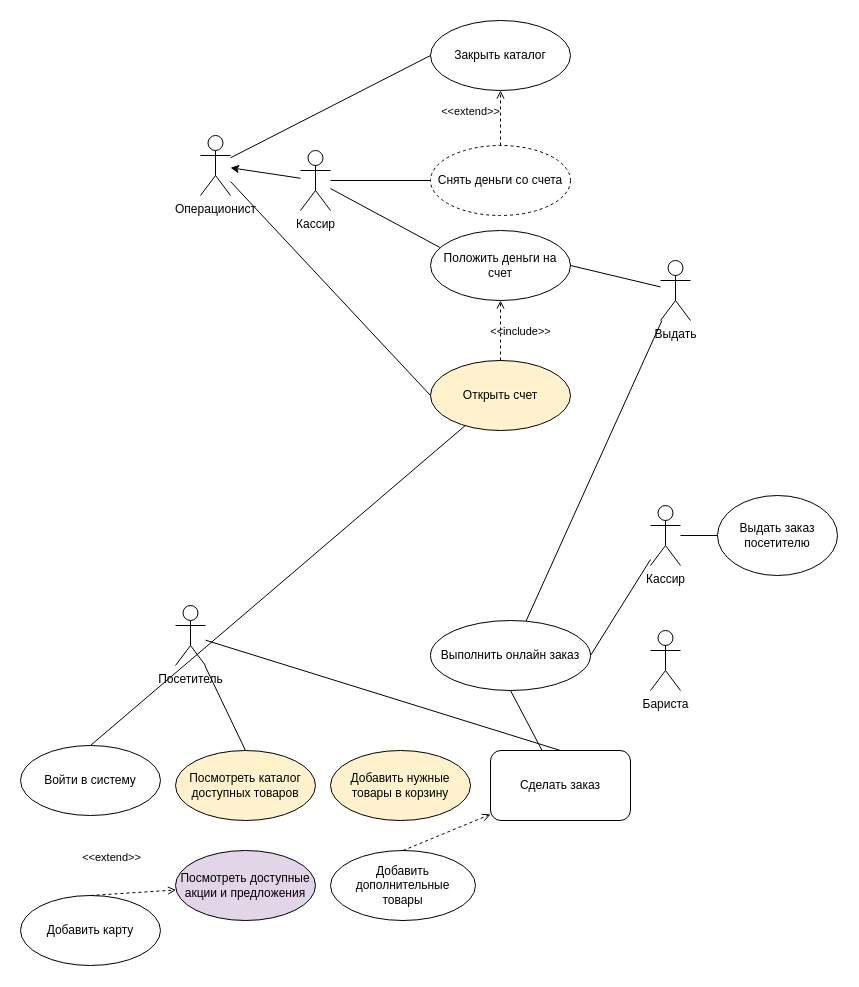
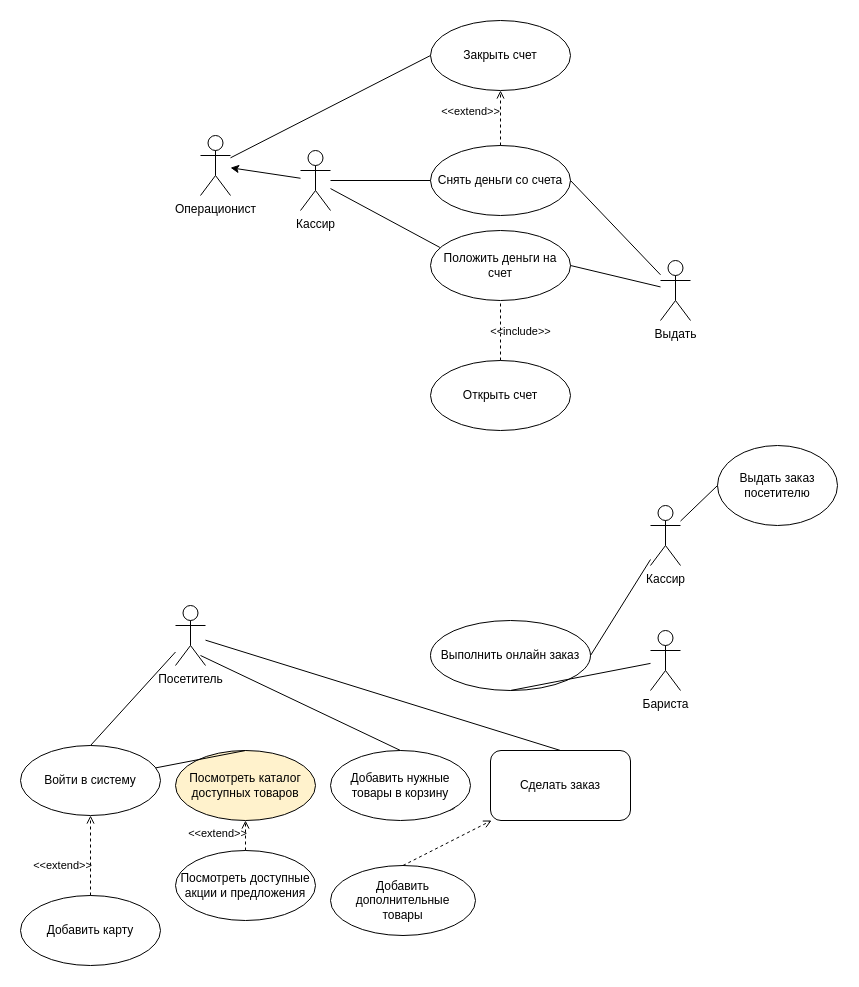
- <mxCell id="6" value="Закрыть каталог" style="ellipse;whiteSpace=wrap;html=1;" parent="1" vertex="1"><mxGeometry x="430" y="20" width="140" height="70" as="geometry" /></mxCell>
+ <mxCell id="6" value="Закрыть счет" style="ellipse;whiteSpace=wrap;html=1;" parent="1" vertex="1"><mxGeometry x="430" y="20" width="140" height="70" as="geometry" /></mxCell>
- <mxCell id="8" value="Снять деньги со счета" style="ellipse;whiteSpace=wrap;html=1;dashed=1;" parent="1" vertex="1"><mxGeometry x="430" y="145" width="140" height="70" as="geometry" /></mxCell>
+ <mxCell id="8" value="Снять деньги со счета" style="ellipse;whiteSpace=wrap;html=1;" parent="1" vertex="1"><mxGeometry x="430" y="145" width="140" height="70" as="geometry" /></mxCell>
- <mxCell id="16" value="" style="endArrow=none;html=1;rounded=0;entryX=0;entryY=0.5;entryDx=0;entryDy=0;" parent="1" source="3" target="5" edge="1"><mxGeometry width="50" height="50" relative="1" as="geometry"><mxPoint x="490" y="320" as="sourcePoint" /><mxPoint x="540" y="270" as="targetPoint" /></mxGeometry></mxCell>
- <mxCell id="15" value="&amp;lt;&amp;lt;include&amp;gt;&amp;gt;" style="html=1;verticalAlign=bottom;labelBackgroundColor=none;endArrow=open;endFill=0;dashed=1;rounded=0;exitX=0.5;exitY=0;exitDx=0;exitDy=0;" parent="1" source="5" target="7" edge="1"><mxGeometry x="-0.333" y="-20" width="160" relative="1" as="geometry"><mxPoint x="430" y="290" as="sourcePoint" /><mxPoint x="590" y="290" as="targetPoint" /><mxPoint as="offset" /></mxGeometry></mxCell>
+ <mxCell id="15" value="&amp;lt;&amp;lt;include&amp;gt;&amp;gt;" style="html=1;verticalAlign=bottom;labelBackgroundColor=none;endArrow=none;endFill=0;dashed=1;rounded=0;exitX=0.5;exitY=0;exitDx=0;exitDy=0;" parent="1" source="5" target="7" edge="1"><mxGeometry x="-0.333" y="-20" width="160" relative="1" as="geometry"><mxPoint x="430" y="290" as="sourcePoint" /><mxPoint x="590" y="290" as="targetPoint" /><mxPoint as="offset" /></mxGeometry></mxCell>
- <mxCell id="5" value="Открыть счет" style="ellipse;whiteSpace=wrap;html=1;fillColor=#fff2cc;" parent="1" vertex="1"><mxGeometry x="430" y="360" width="140" height="70" as="geometry" /></mxCell>
+ <mxCell id="5" value="Открыть счет" style="ellipse;whiteSpace=wrap;html=1;" parent="1" vertex="1"><mxGeometry x="430" y="360" width="140" height="70" as="geometry" /></mxCell>
- <mxCell id="12" value="" style="endArrow=none;html=1;rounded=0;" parent="1" source="2" target="24" edge="1"><mxGeometry width="50" height="50" relative="1" as="geometry"><mxPoint x="490" y="320" as="sourcePoint" /><mxPoint x="540" y="270" as="targetPoint" /></mxGeometry></mxCell>
+ <mxCell id="12" value="" style="endArrow=none;html=1;rounded=0;entryX=1;entryY=0.5;entryDx=0;entryDy=0;" parent="1" source="2" target="8" edge="1"><mxGeometry width="50" height="50" relative="1" as="geometry"><mxPoint x="490" y="320" as="sourcePoint" /><mxPoint x="540" y="270" as="targetPoint" /></mxGeometry></mxCell>
- <mxCell id="36" value="Выдать заказ посетителю" style="ellipse;whiteSpace=wrap;html=1;" vertex="1" parent="1"><mxGeometry x="717" y="495" width="120" height="80" as="geometry" /></mxCell>
+ <mxCell id="36" value="Выдать заказ посетителю" style="ellipse;whiteSpace=wrap;html=1;" vertex="1" parent="1"><mxGeometry x="717" y="445" width="120" height="80" as="geometry" /></mxCell>
- <mxCell id="28" value="" style="endArrow=none;html=1;rounded=0;exitX=0.5;exitY=0;exitDx=0;exitDy=0;" edge="1" parent="1" source="27" target="5"><mxGeometry width="50" height="50" relative="1" as="geometry"><mxPoint x="350" y="860" as="sourcePoint" /><mxPoint x="400" y="810" as="targetPoint" /></mxGeometry></mxCell>
+ <mxCell id="28" value="" style="endArrow=none;html=1;rounded=0;exitX=0.5;exitY=0;exitDx=0;exitDy=0;" edge="1" parent="1" source="27" target="18"><mxGeometry width="50" height="50" relative="1" as="geometry"><mxPoint x="350" y="860" as="sourcePoint" /><mxPoint x="400" y="810" as="targetPoint" /></mxGeometry></mxCell>
+ <mxCell id="34" value="" style="endArrow=none;html=1;rounded=0;entryX=0.833;entryY=0.833;entryDx=0;entryDy=0;entryPerimeter=0;exitX=0.5;exitY=0;exitDx=0;exitDy=0;" edge="1" parent="1" source="33" target="18"><mxGeometry width="50" height="50" relative="1" as="geometry"><mxPoint x="350" y="860" as="sourcePoint" /><mxPoint x="400" y="810" as="targetPoint" /></mxGeometry></mxCell>
- <mxCell id="30" value="" style="endArrow=none;html=1;rounded=0;exitX=0.5;exitY=0;exitDx=0;exitDy=0;" edge="1" parent="1" source="29" target="18"><mxGeometry width="50" height="50" relative="1" as="geometry"><mxPoint x="350" y="860" as="sourcePoint" /><mxPoint x="400" y="810" as="targetPoint" /></mxGeometry></mxCell>
+ <mxCell id="30" value="" style="endArrow=none;html=1;rounded=0;exitX=0.5;exitY=0;exitDx=0;exitDy=0;" edge="1" parent="1" source="29" target="27"><mxGeometry width="50" height="50" relative="1" as="geometry"><mxPoint x="350" y="860" as="sourcePoint" /><mxPoint x="400" y="810" as="targetPoint" /></mxGeometry></mxCell>
- <mxCell id="26" value="" style="endArrow=none;html=1;rounded=0;exitX=0.5;exitY=1;exitDx=0;exitDy=0;" parent="1" source="24" target="21" edge="1"><mxGeometry width="50" height="50" relative="1" as="geometry"><mxPoint x="600" y="545" as="sourcePoint" /><mxPoint x="660" y="545" as="targetPoint" /></mxGeometry></mxCell>
+ <mxCell id="26" value="" style="endArrow=none;html=1;rounded=0;exitX=0.5;exitY=1;exitDx=0;exitDy=0;" parent="1" source="24" target="20" edge="1"><mxGeometry width="50" height="50" relative="1" as="geometry"><mxPoint x="600" y="545" as="sourcePoint" /><mxPoint x="660" y="545" as="targetPoint" /></mxGeometry></mxCell>
- <mxCell id="33" value="Добавить нужные товары в корзину" style="ellipse;whiteSpace=wrap;html=1;fillColor=#fff2cc;" vertex="1" parent="1"><mxGeometry x="330" y="750" width="140" height="70" as="geometry" /></mxCell>
+ <mxCell id="33" value="Добавить нужные товары в корзину" style="ellipse;whiteSpace=wrap;html=1;" vertex="1" parent="1"><mxGeometry x="330" y="750" width="140" height="70" as="geometry" /></mxCell>
+ <mxCell id="39" value="&amp;lt;&amp;lt;extend&amp;gt;&amp;gt;" style="html=1;verticalAlign=bottom;labelBackgroundColor=none;endArrow=open;endFill=0;dashed=1;rounded=0;exitX=0.5;exitY=0;exitDx=0;exitDy=0;entryX=0.5;entryY=1;entryDx=0;entryDy=0;" edge="1" parent="1" source="38" target="29"><mxGeometry x="-0.463" y="28" width="160" relative="1" as="geometry"><mxPoint x="100" y="860" as="sourcePoint" /><mxPoint x="100" y="825" as="targetPoint" /><mxPoint as="offset" /></mxGeometry></mxCell>
- <mxCell id="38" value="Посмотреть доступные акции и предложения" style="ellipse;whiteSpace=wrap;html=1;fillColor=#e1d5e7;" vertex="1" parent="1"><mxGeometry x="175" y="850" width="140" height="70" as="geometry" /></mxCell>
+ <mxCell id="38" value="Посмотреть доступные акции и предложения" style="ellipse;whiteSpace=wrap;html=1;" vertex="1" parent="1"><mxGeometry x="175" y="850" width="140" height="70" as="geometry" /></mxCell>
- <mxCell id="22" value="Добавить дополнительные&lt;div&gt;товары&lt;/div&gt;" style="ellipse;whiteSpace=wrap;html=1;" parent="1" vertex="1"><mxGeometry x="330" y="850" width="145" height="70" as="geometry" /></mxCell>
+ <mxCell id="22" value="Добавить дополнительные&lt;div&gt;товары&lt;/div&gt;" style="ellipse;whiteSpace=wrap;html=1;" parent="1" vertex="1"><mxGeometry x="330" y="865" width="145" height="70" as="geometry" /></mxCell>
- <mxCell id="32" value="&amp;lt;&amp;lt;extend&amp;gt;&amp;gt;" style="html=1;verticalAlign=bottom;labelBackgroundColor=none;endArrow=open;endFill=0;dashed=1;rounded=0;exitX=0.5;exitY=0;exitDx=0;exitDy=0;" edge="1" parent="1" source="31" target="38"><mxGeometry x="-0.463" y="28" width="160" relative="1" as="geometry"><mxPoint x="127" y="1127" as="sourcePoint" /><mxPoint x="200" y="1074" as="targetPoint" /><mxPoint as="offset" /></mxGeometry></mxCell>
+ <mxCell id="32" value="&amp;lt;&amp;lt;extend&amp;gt;&amp;gt;" style="html=1;verticalAlign=bottom;labelBackgroundColor=none;endArrow=open;endFill=0;dashed=1;rounded=0;exitX=0.5;exitY=0;exitDx=0;exitDy=0;entryX=0.5;entryY=1;entryDx=0;entryDy=0;" edge="1" parent="1" source="31" target="27"><mxGeometry x="-0.463" y="28" width="160" relative="1" as="geometry"><mxPoint x="127" y="1127" as="sourcePoint" /><mxPoint x="200" y="1074" as="targetPoint" /><mxPoint as="offset" /></mxGeometry></mxCell>
